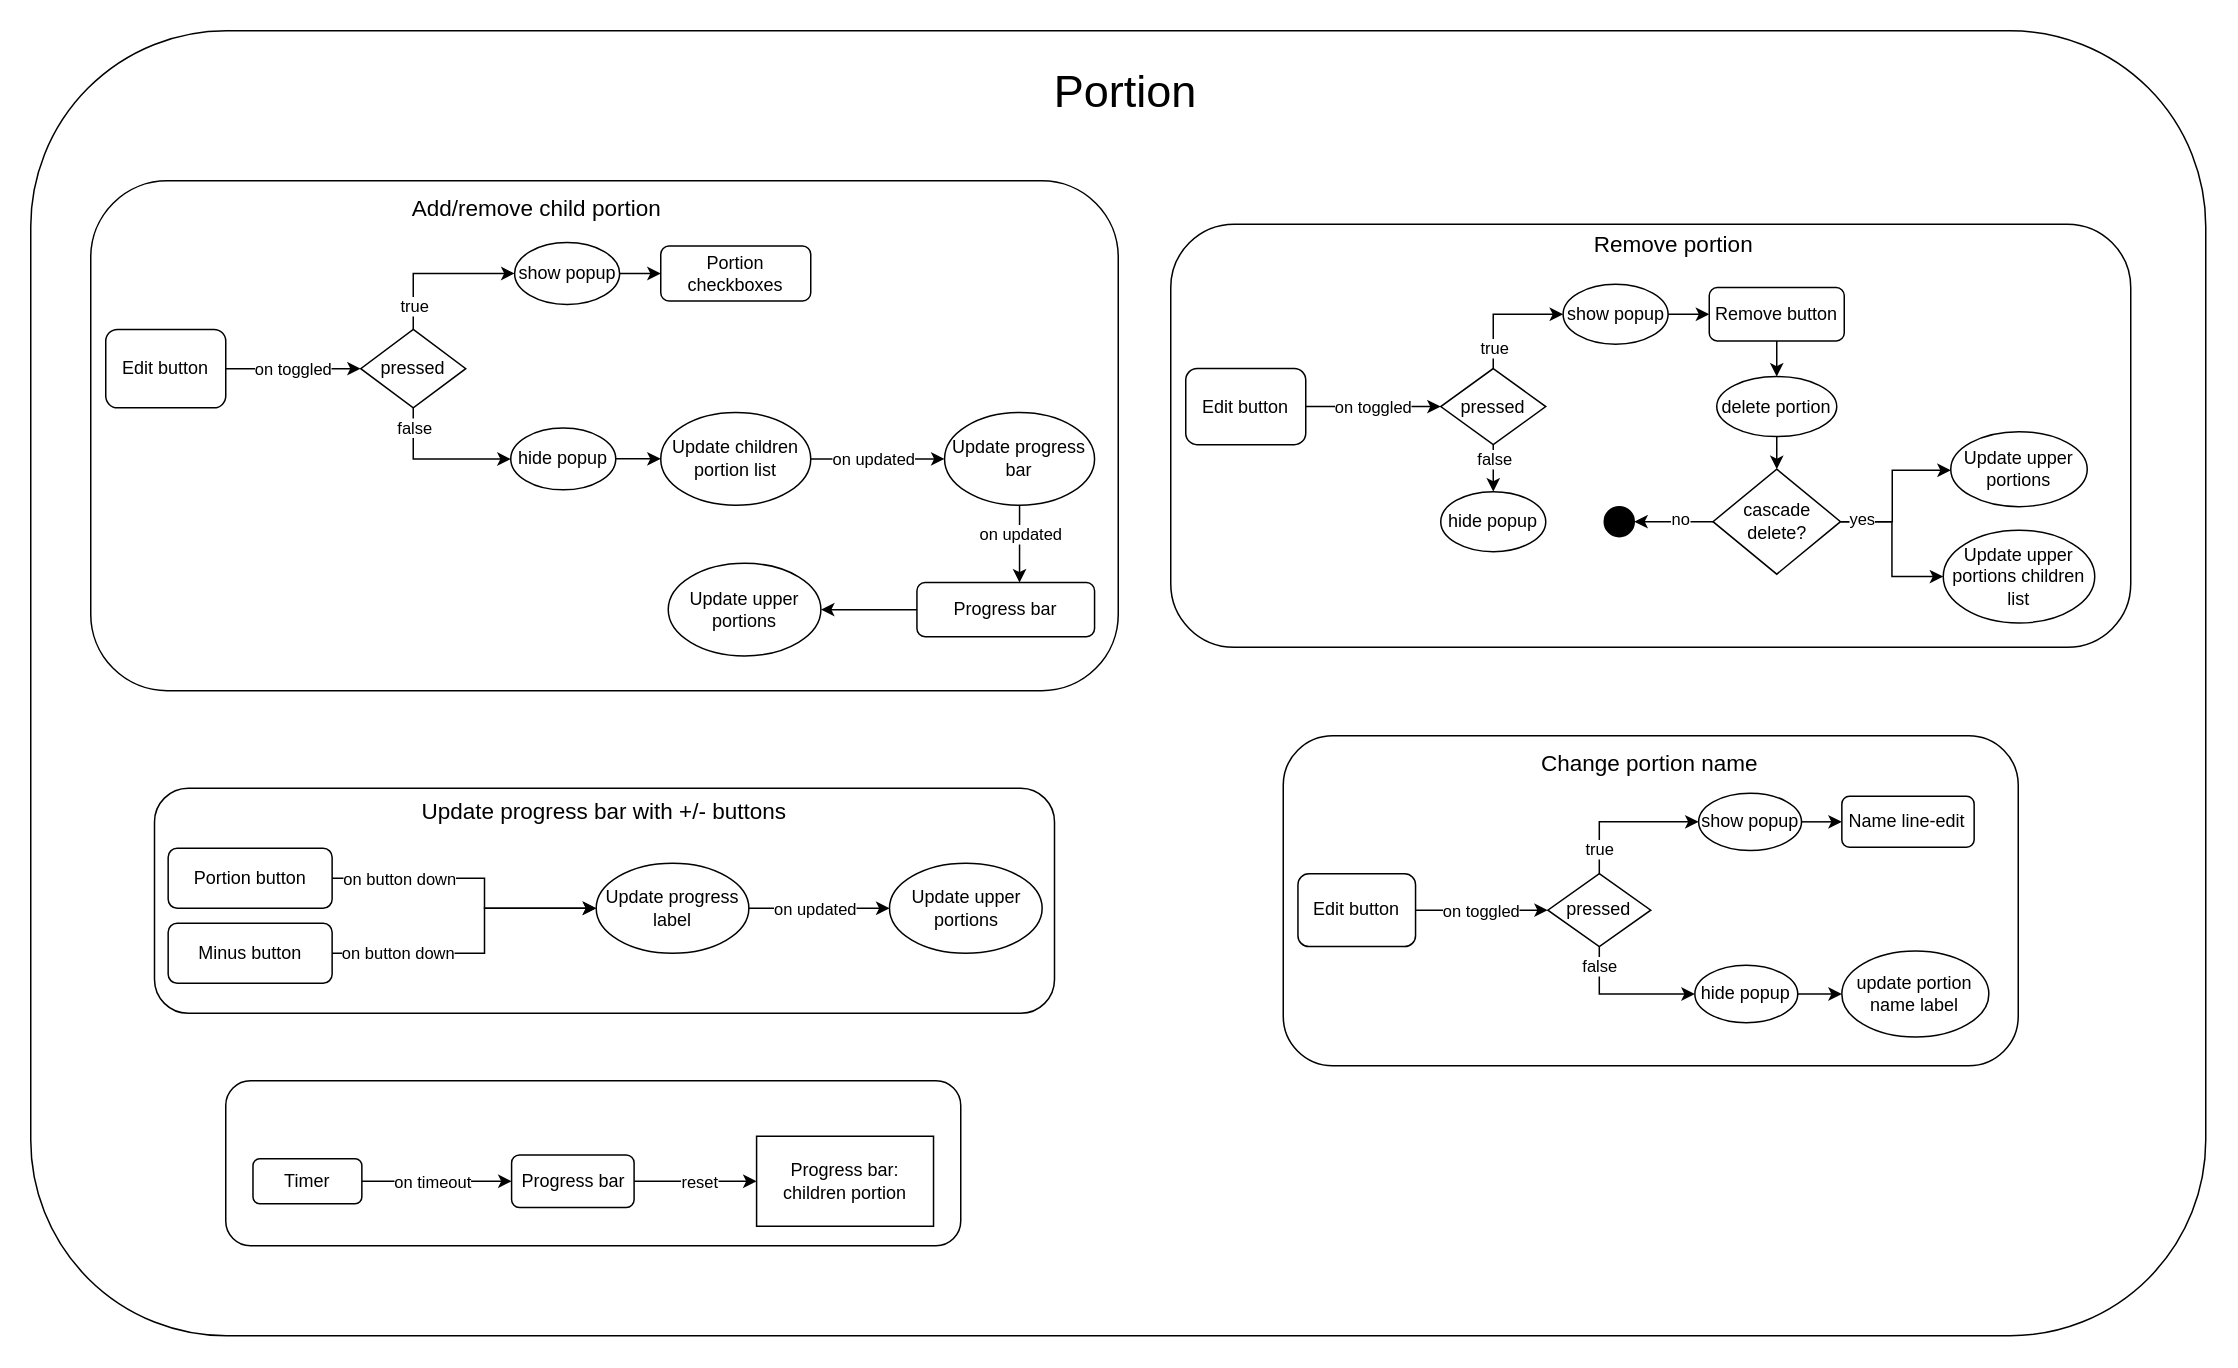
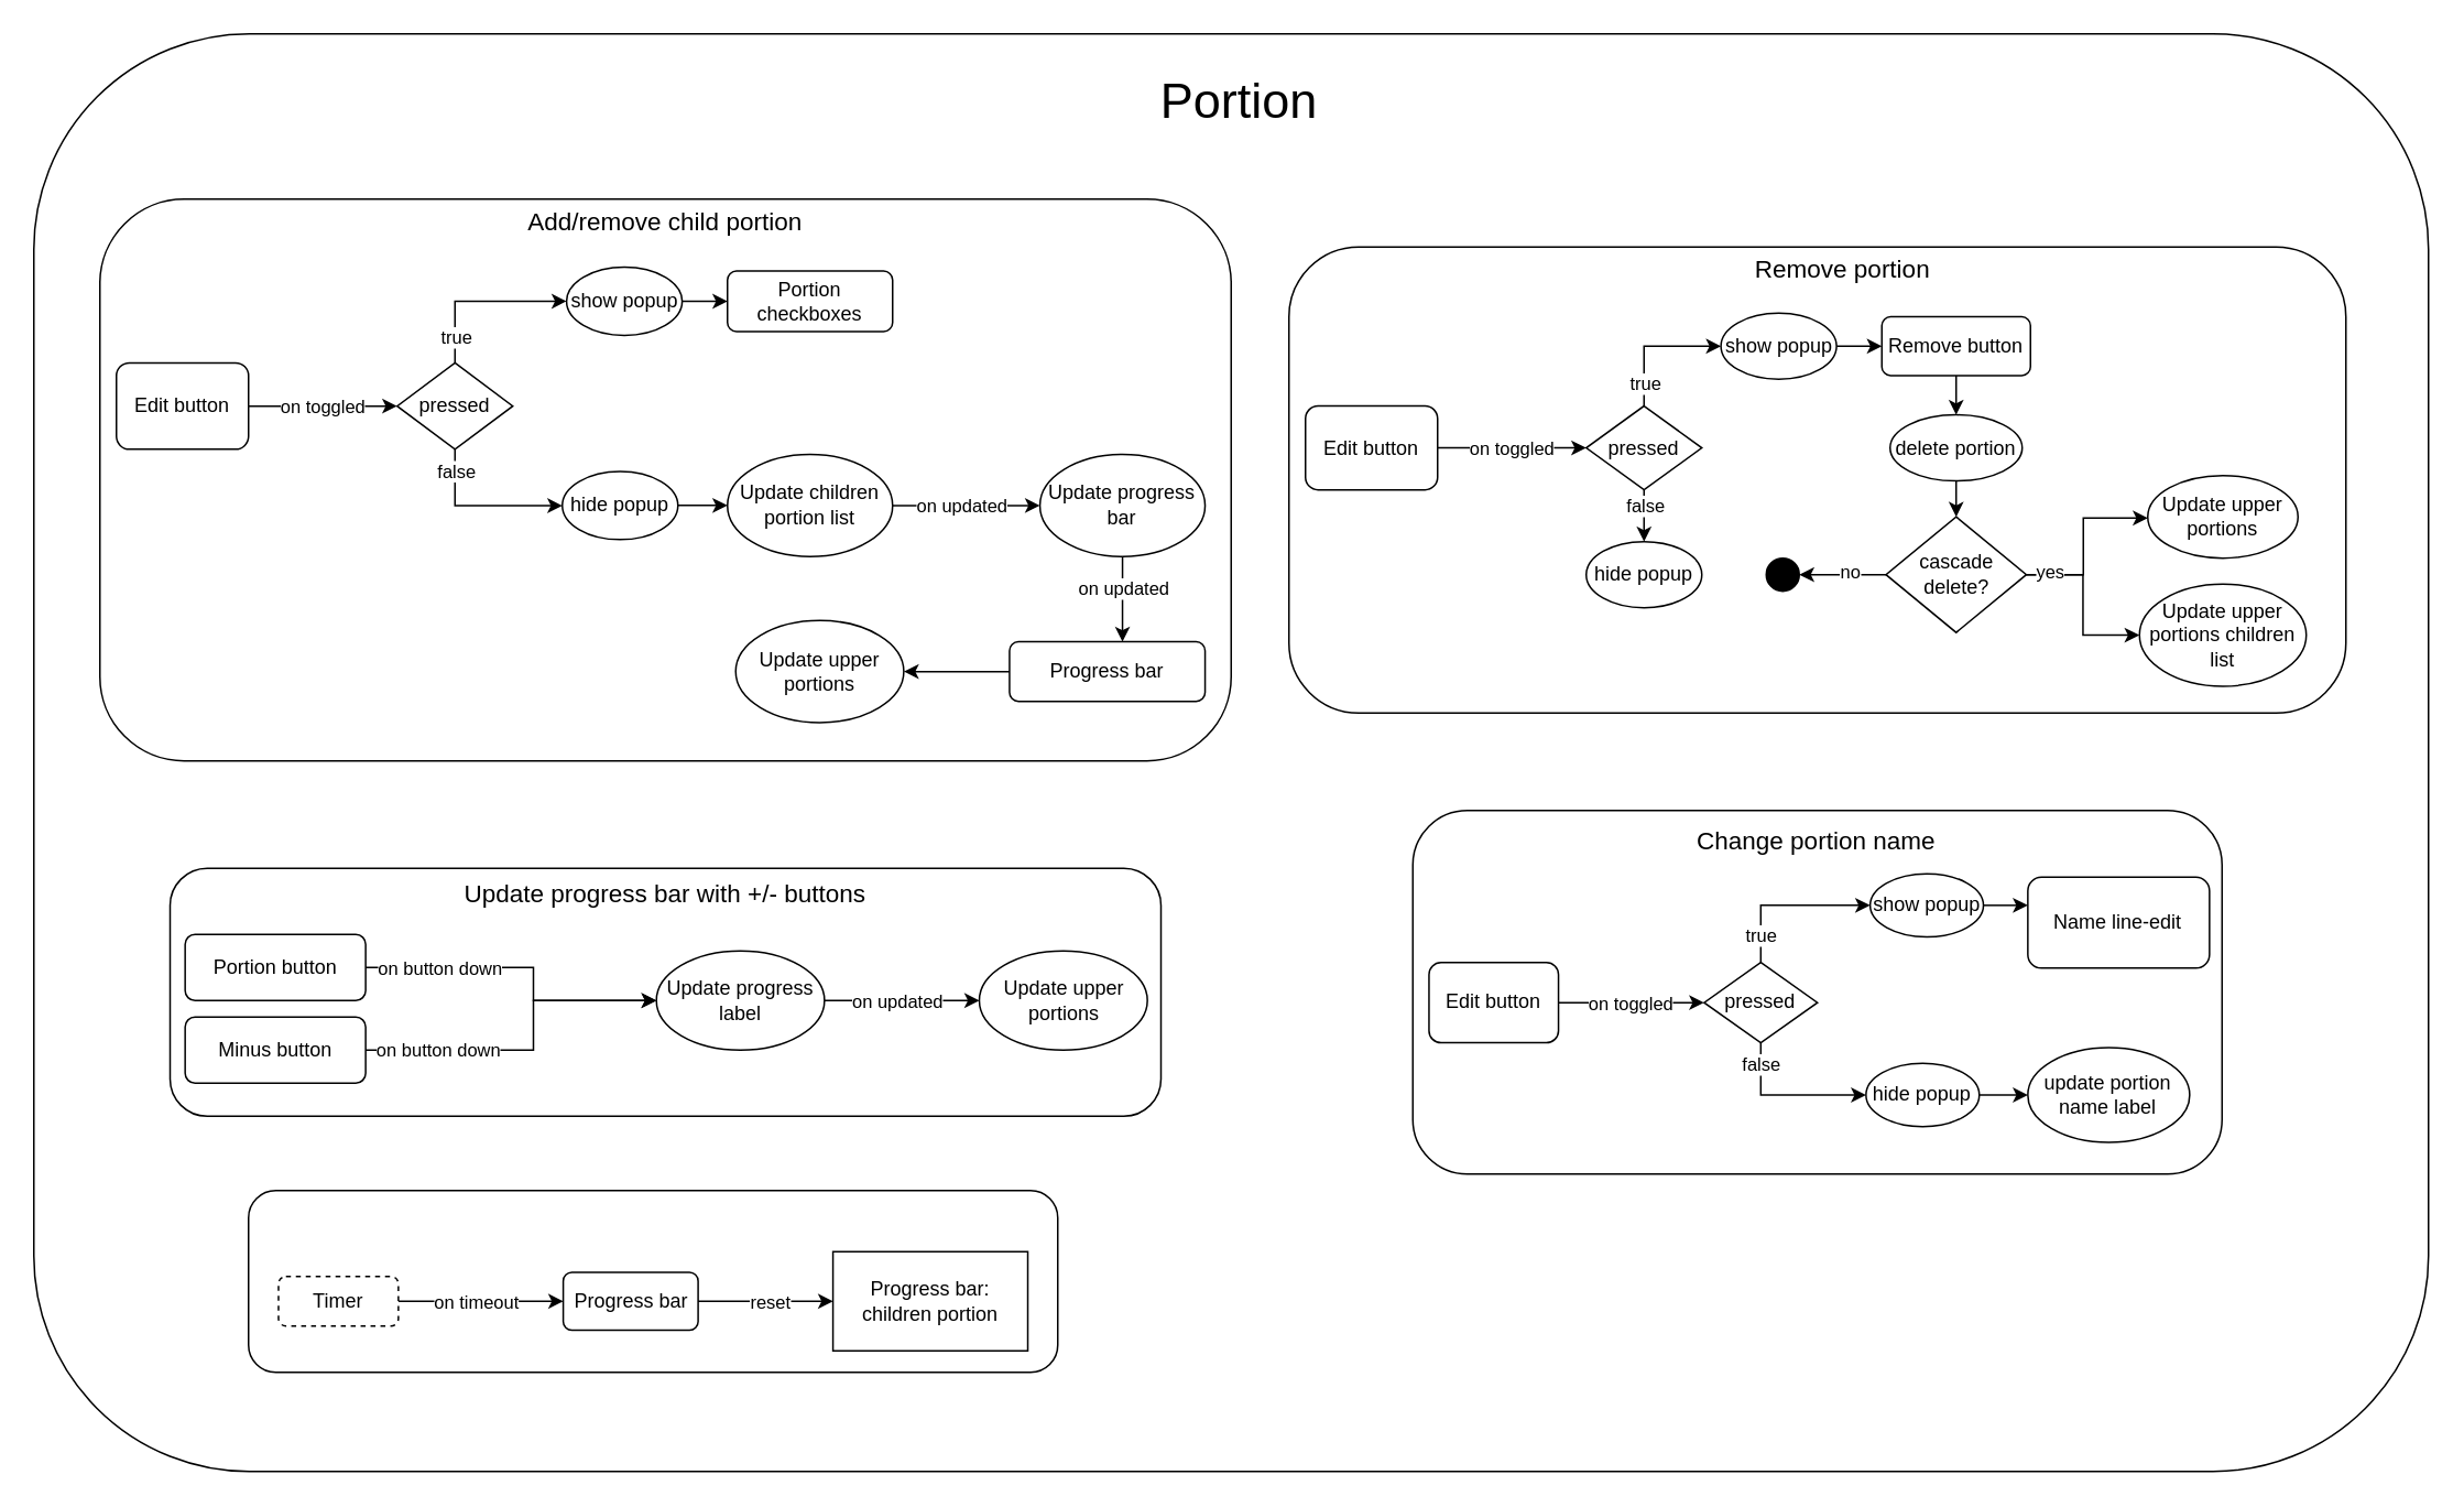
- <mxCell id="32" value="&lt;font style=&quot;font-size: 15px;&quot;&gt;Add/remove child portion&lt;/font&gt;" style="text;html=1;strokeColor=none;fillColor=none;align=center;verticalAlign=middle;whiteSpace=wrap;rounded=0;" vertex="1" parent="30"><mxGeometry x="205" y="5.004" width="185" height="26.161" as="geometry" /></mxCell>
+ <mxCell id="32" value="&lt;font style=&quot;font-size: 15px;&quot;&gt;Add/remove child portion&lt;/font&gt;" style="text;html=1;strokeColor=none;fillColor=none;align=center;verticalAlign=middle;whiteSpace=wrap;rounded=0;" vertex="1" parent="30"><mxGeometry x="250.0" y="0.004" width="185" height="26.161" as="geometry" /></mxCell>
- <mxCell id="16" value="Name line-edit" style="rounded=1;whiteSpace=wrap;html=1;" vertex="1" parent="13"><mxGeometry x="372.4" y="40.384" width="88.2" height="34.004" as="geometry" /></mxCell>
+ <mxCell id="16" value="Name line-edit" style="rounded=1;whiteSpace=wrap;html=1;" vertex="1" parent="13"><mxGeometry x="372.4" y="40.384" width="110" height="55" as="geometry" /></mxCell>
- <mxCell id="6" value="Timer" style="rounded=1;whiteSpace=wrap;html=1;" vertex="1" parent="4"><mxGeometry x="18.148" y="52" width="72.593" height="30" as="geometry" /></mxCell>
+ <mxCell id="6" value="Timer" style="rounded=1;whiteSpace=wrap;html=1;dashed=1;" vertex="1" parent="4"><mxGeometry x="18.148" y="52" width="72.593" height="30" as="geometry" /></mxCell>
